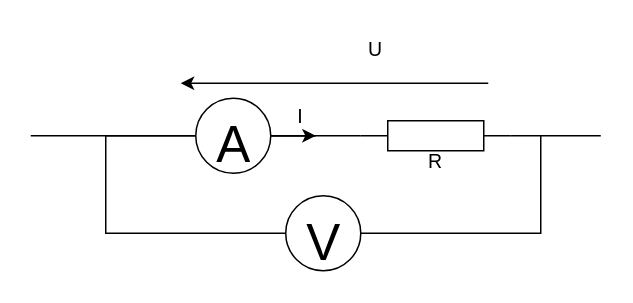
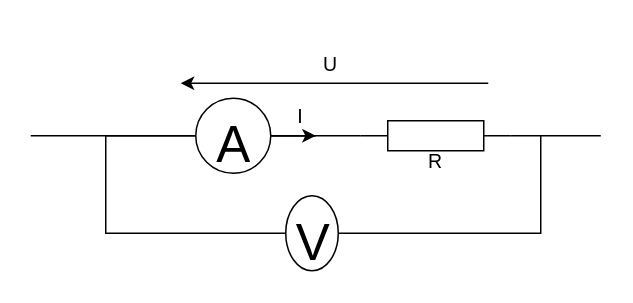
- <mxCell id="11" value="&lt;font style=&quot;font-size: 13px;&quot;&gt;U&lt;/font&gt;" style="text;html=1;strokeColor=none;fillColor=none;align=center;verticalAlign=middle;whiteSpace=wrap;rounded=0;fontSize=34;" vertex="1" parent="1"><mxGeometry x="220" y="10" width="60" height="30" as="geometry" /></mxCell>
+ <mxCell id="11" value="&lt;font style=&quot;font-size: 13px;&quot;&gt;U&lt;/font&gt;" style="text;html=1;strokeColor=none;fillColor=none;align=center;verticalAlign=middle;whiteSpace=wrap;rounded=0;fontSize=34;" vertex="1" parent="1"><mxGeometry x="190" y="20" width="60" height="30" as="geometry" /></mxCell>
- <mxCell id="6" value="&lt;font style=&quot;font-size: 34px;&quot;&gt;V&lt;/font&gt;" style="verticalLabelPosition=middle;shadow=0;dashed=0;align=center;html=1;verticalAlign=middle;strokeWidth=1;shape=ellipse;aspect=fixed;fontSize=50;" vertex="1" parent="1"><mxGeometry x="190" y="130" width="50" height="50" as="geometry" /></mxCell>
+ <mxCell id="6" value="&lt;font style=&quot;font-size: 34px;&quot;&gt;V&lt;/font&gt;" style="verticalLabelPosition=middle;shadow=0;dashed=0;align=center;html=1;verticalAlign=middle;strokeWidth=1;shape=ellipse;aspect=fixed;fontSize=50;" vertex="1" parent="1"><mxGeometry x="190" y="130" width="35" height="50" as="geometry" /></mxCell>
